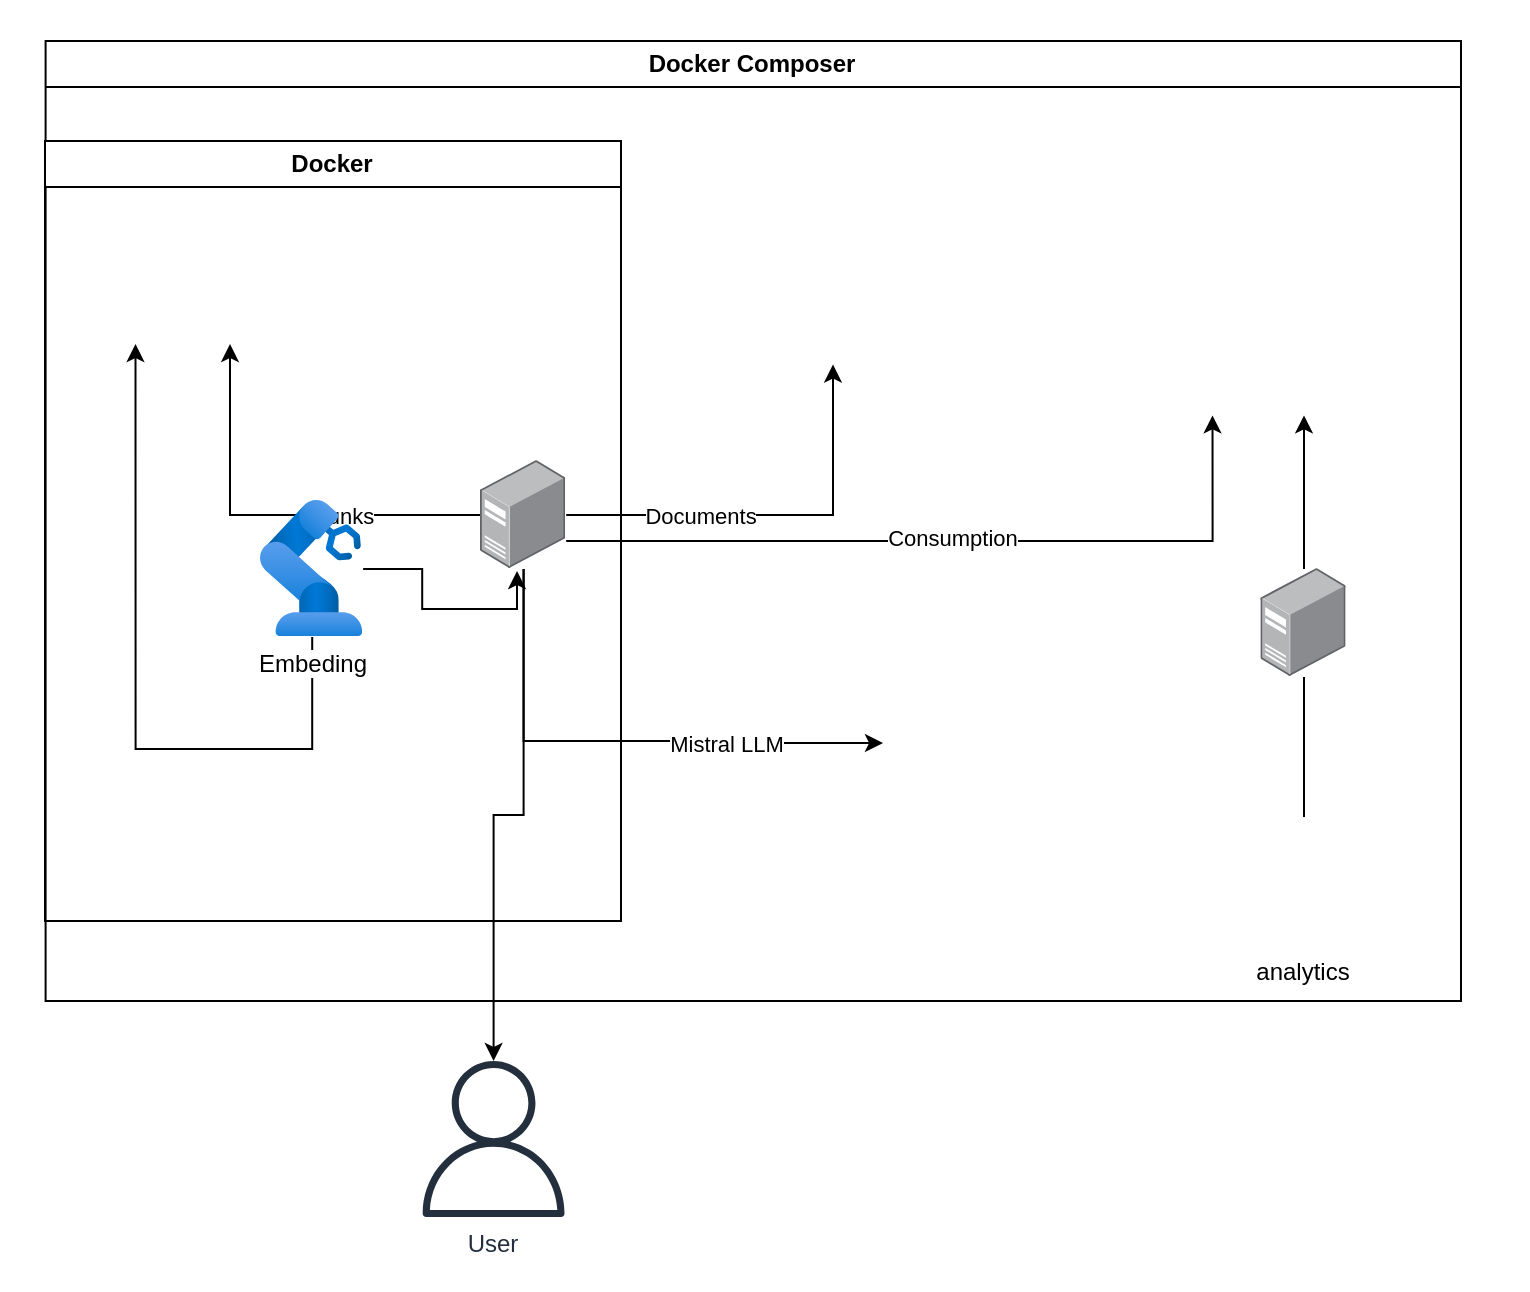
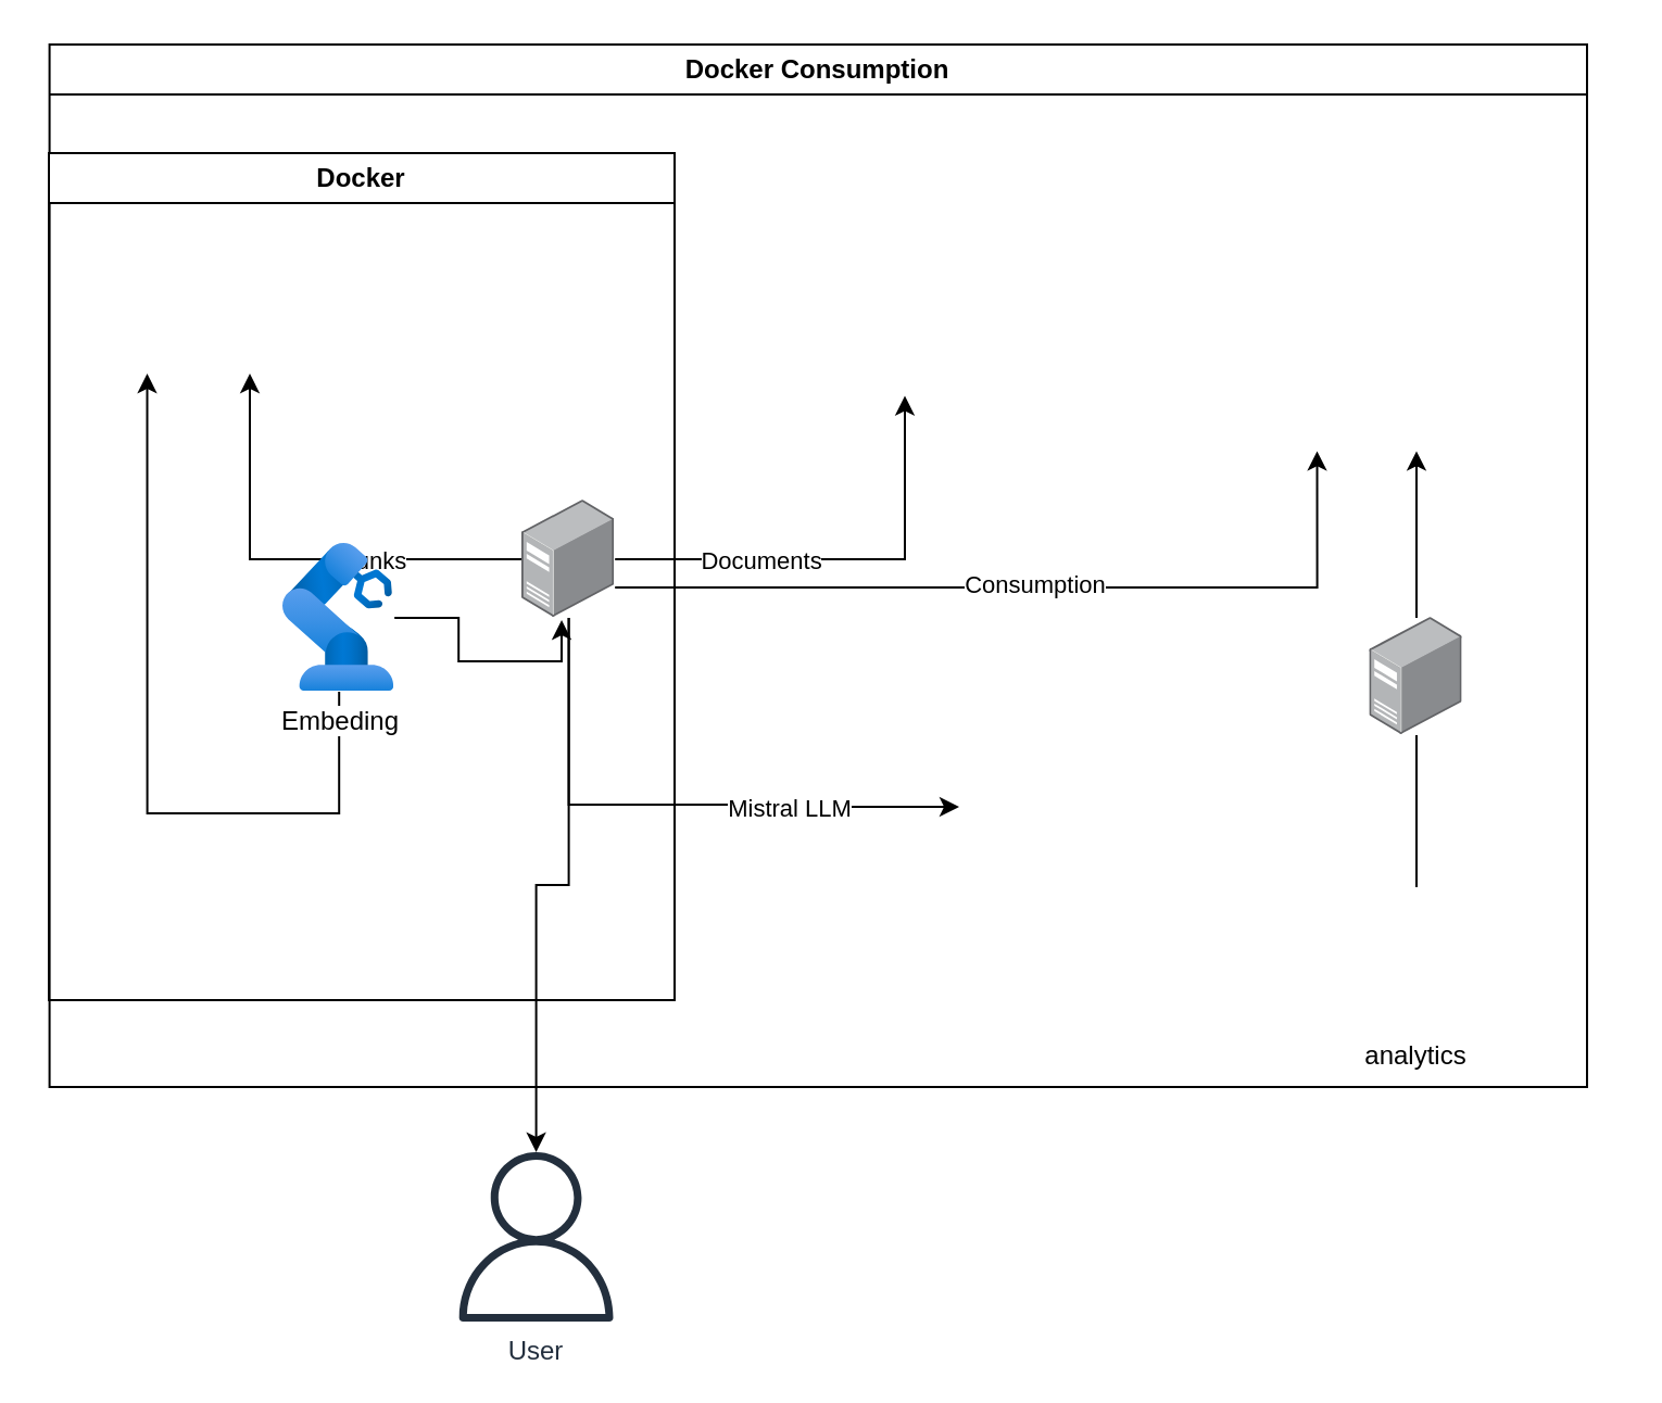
- <mxCell id="23" value="Docker Composer" style="swimlane;whiteSpace=wrap;html=1;" vertex="1" parent="1"><mxGeometry x="22.3" width="707.7" height="480" as="geometry" y="20" /></mxCell>
+ <mxCell id="23" value="Docker Consumption" style="swimlane;whiteSpace=wrap;html=1;" vertex="1" parent="1"><mxGeometry x="22.3" width="707.7" height="480" as="geometry" y="20" /></mxCell>
